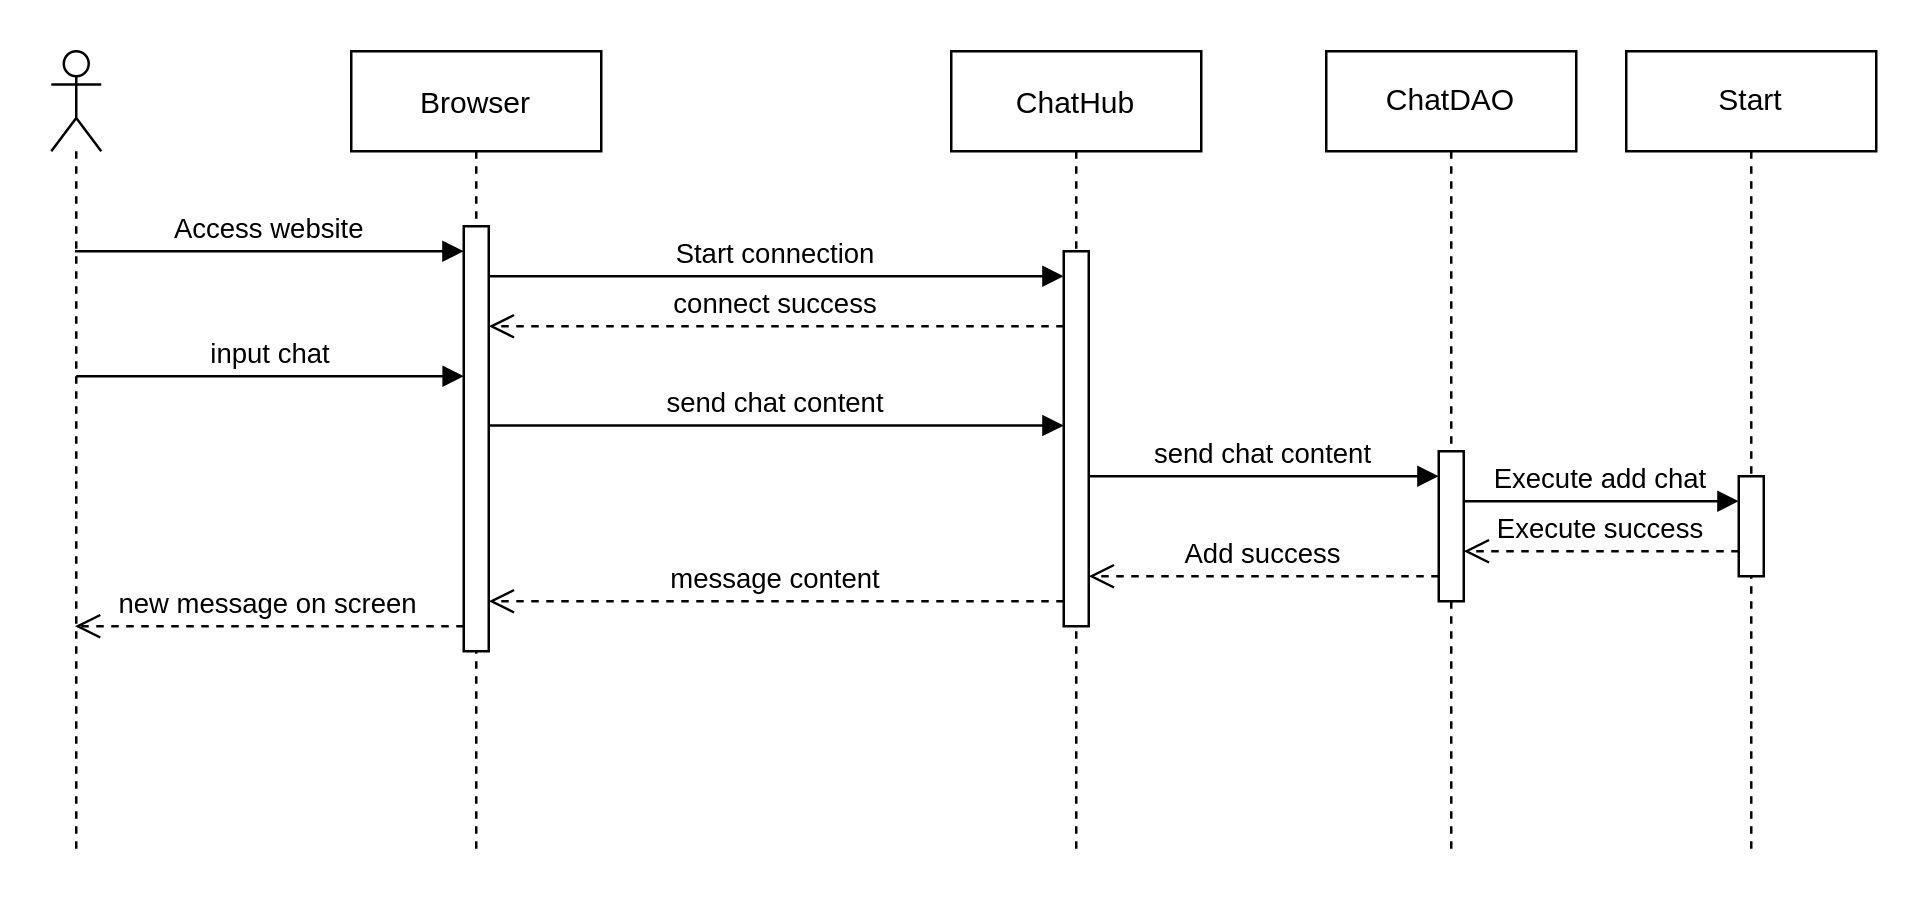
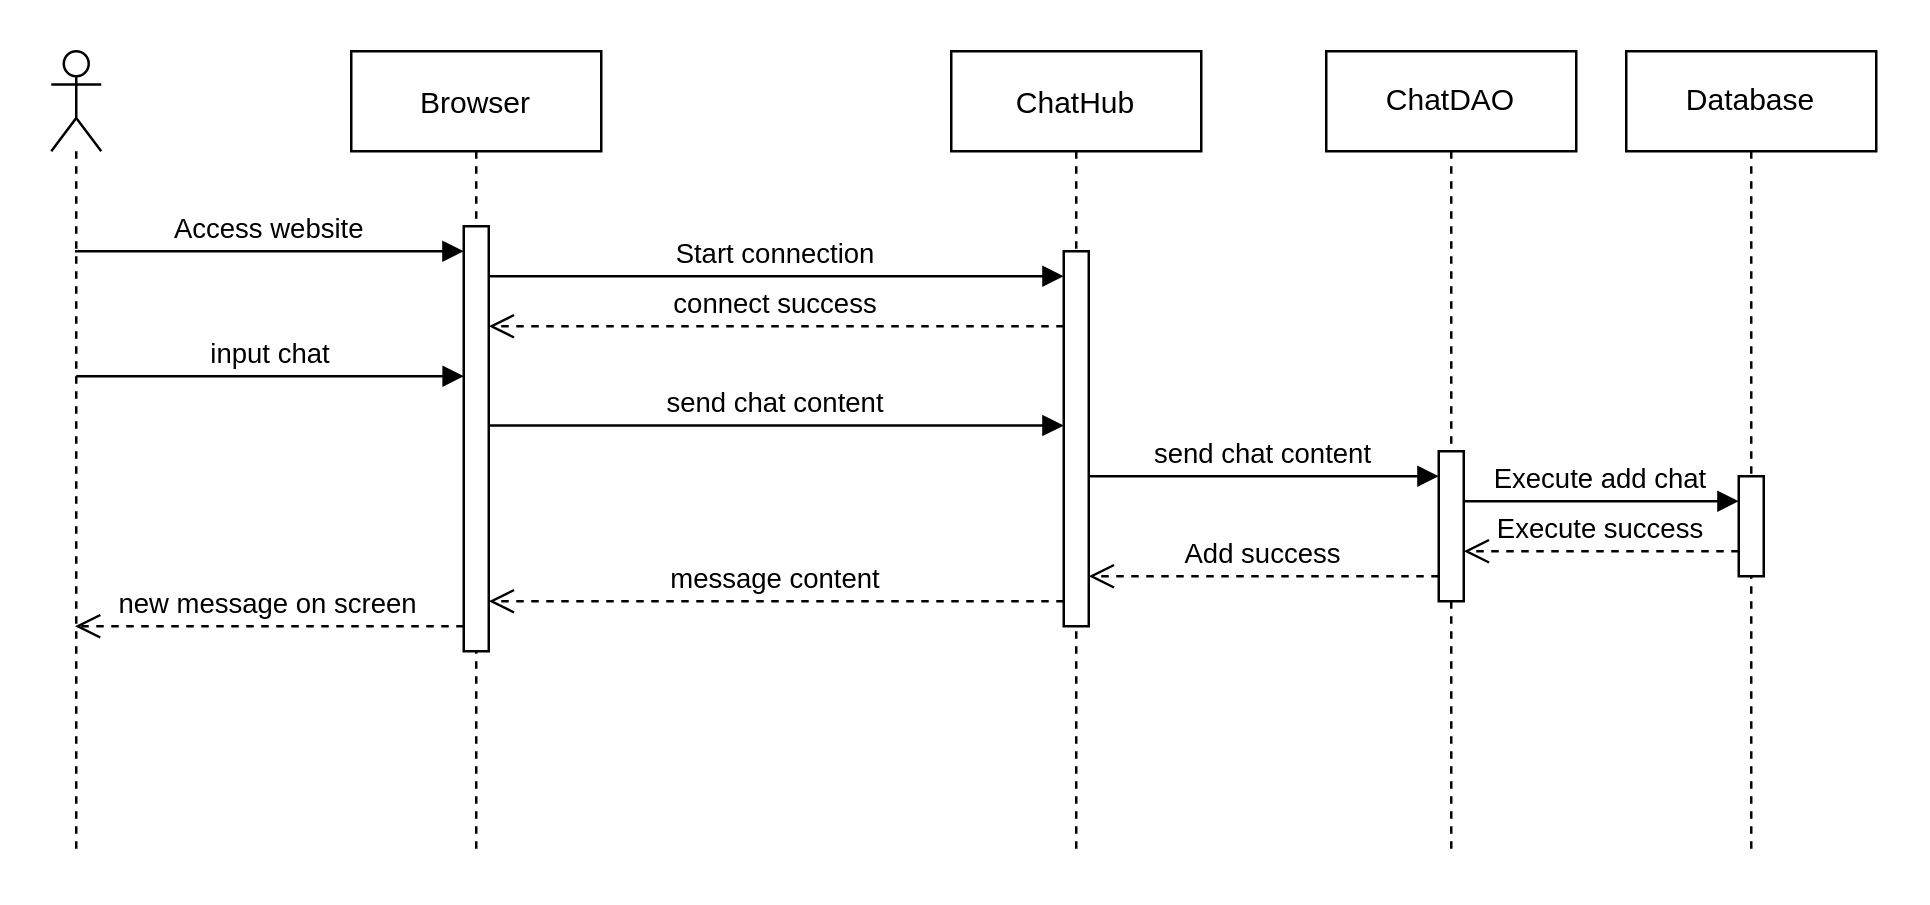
- <mxCell id="16" value="Start" style="shape=umlLifeline;perimeter=lifelinePerimeter;whiteSpace=wrap;html=1;container=1;collapsible=0;recursiveResize=0;outlineConnect=0;" vertex="1" parent="1"><mxGeometry x="650" y="20" width="100" height="320" as="geometry" /></mxCell>
+ <mxCell id="16" value="Database" style="shape=umlLifeline;perimeter=lifelinePerimeter;whiteSpace=wrap;html=1;container=1;collapsible=0;recursiveResize=0;outlineConnect=0;" vertex="1" parent="1"><mxGeometry x="650" y="20" width="100" height="320" as="geometry" /></mxCell>
